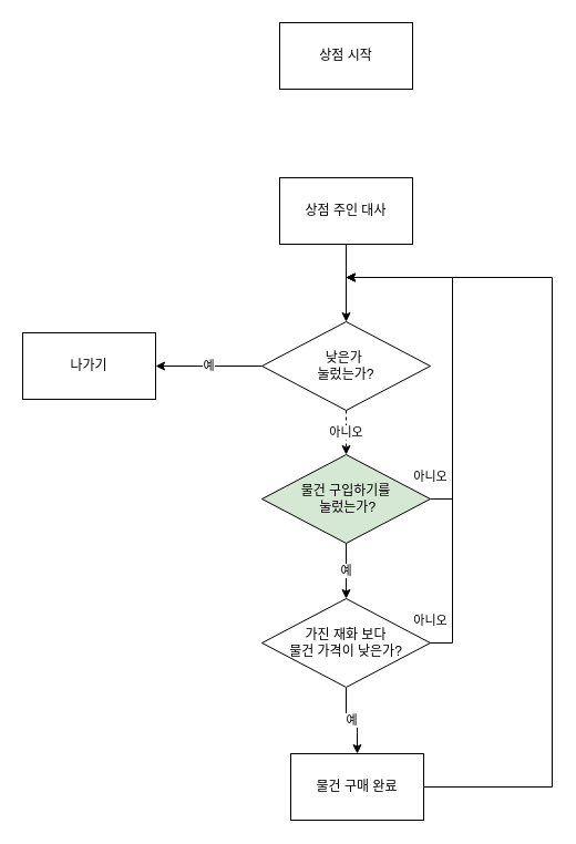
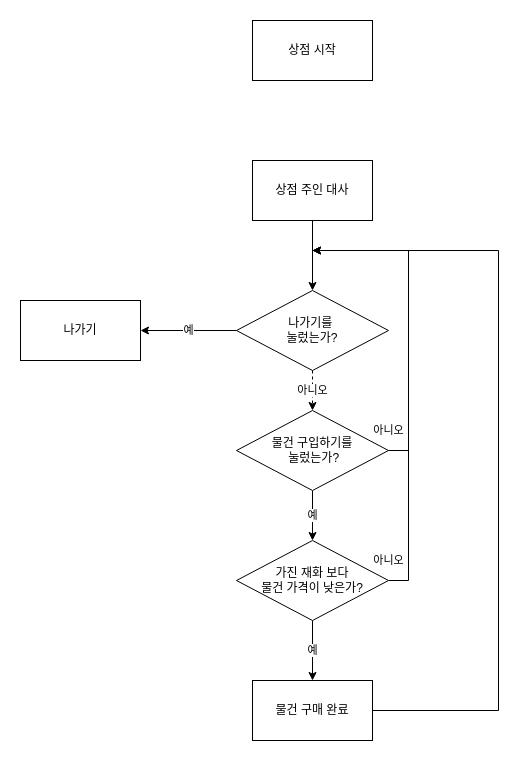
- <mxCell id="15" value="낮은가&amp;nbsp;&lt;div&gt;눌렀는가?&lt;/div&gt;" style="rhombus;whiteSpace=wrap;html=1;rounded=0;" vertex="1" parent="1"><mxGeometry x="236" y="290" width="152" height="80" as="geometry" /></mxCell>
+ <mxCell id="15" value="나가기를&amp;nbsp;&lt;div&gt;눌렀는가?&lt;/div&gt;" style="rhombus;whiteSpace=wrap;html=1;rounded=0;" vertex="1" parent="1"><mxGeometry x="236" y="290" width="152" height="80" as="geometry" /></mxCell>
- <mxCell id="7" value="물건 구입하기를&lt;div&gt;&lt;span style=&quot;background-color: initial;&quot;&gt;&amp;nbsp;눌렀는가?&lt;/span&gt;&lt;/div&gt;" style="rhombus;whiteSpace=wrap;html=1;rounded=0;fillColor=#d5e8d4;" vertex="1" parent="1"><mxGeometry x="236" y="410" width="152" height="80" as="geometry" /></mxCell>
+ <mxCell id="7" value="물건 구입하기를&lt;div&gt;&lt;span style=&quot;background-color: initial;&quot;&gt;&amp;nbsp;눌렀는가?&lt;/span&gt;&lt;/div&gt;" style="rhombus;whiteSpace=wrap;html=1;rounded=0;" vertex="1" parent="1"><mxGeometry x="236" y="410" width="152" height="80" as="geometry" /></mxCell>
- <mxCell id="12" value="물건 구매 완료" style="whiteSpace=wrap;html=1;rounded=0;" vertex="1" parent="1"><mxGeometry x="262" y="680" width="120" height="60" as="geometry" /></mxCell>
+ <mxCell id="12" value="물건 구매 완료" style="whiteSpace=wrap;html=1;rounded=0;" vertex="1" parent="1"><mxGeometry x="252" y="680" width="120" height="60" as="geometry" /></mxCell>
